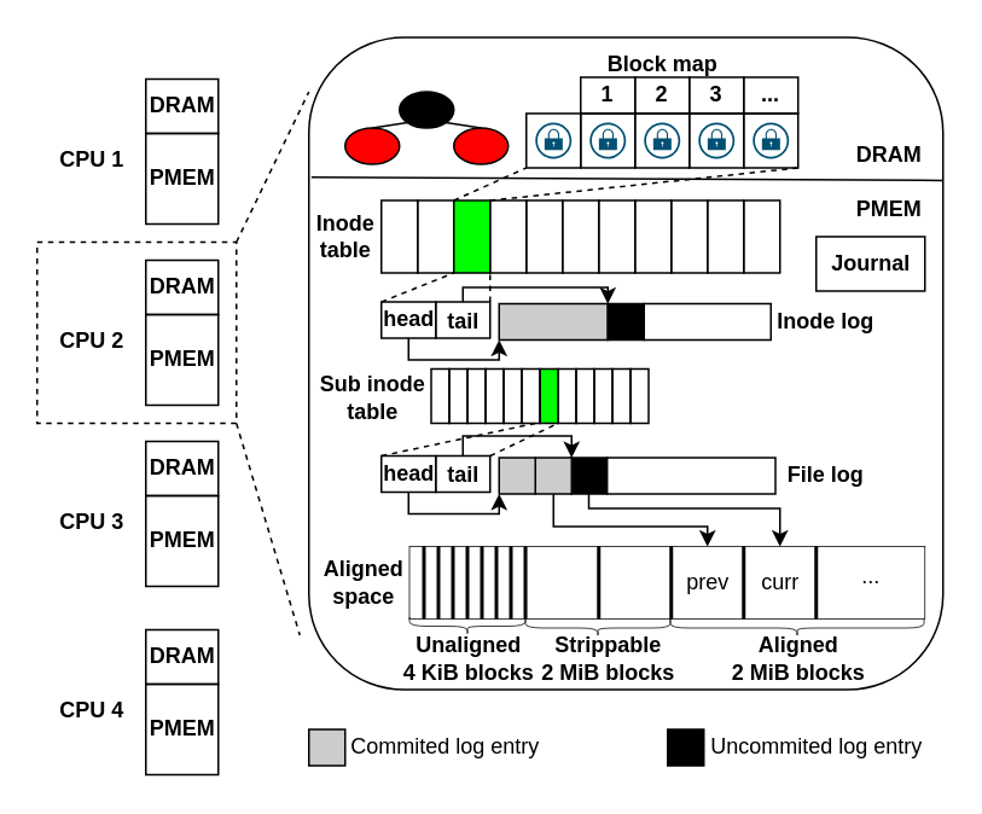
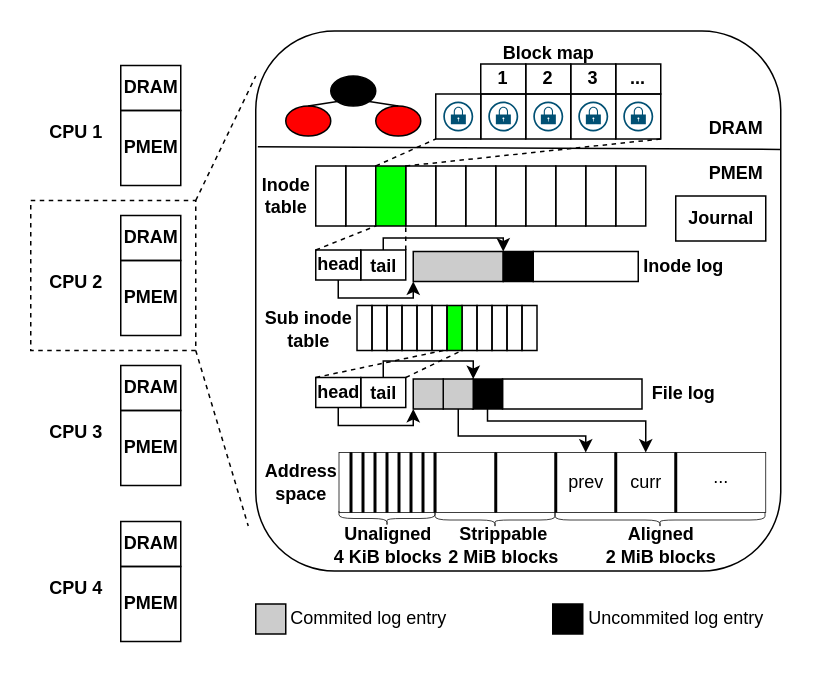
- <mxCell id="113" value="Aligned&lt;br&gt;space" style="text;html=1;resizable=0;autosize=1;align=center;verticalAlign=middle;points=[];fillColor=none;strokeColor=none;rounded=0;fontStyle=1" parent="1" vertex="1"><mxGeometry x="165" y="301" width="70" height="40" as="geometry" /></mxCell>
+ <mxCell id="113" value="Address&lt;br&gt;space" style="text;html=1;resizable=0;autosize=1;align=center;verticalAlign=middle;points=[];fillColor=none;strokeColor=none;rounded=0;fontStyle=1" parent="1" vertex="1"><mxGeometry x="165" y="301" width="70" height="40" as="geometry" /></mxCell>
